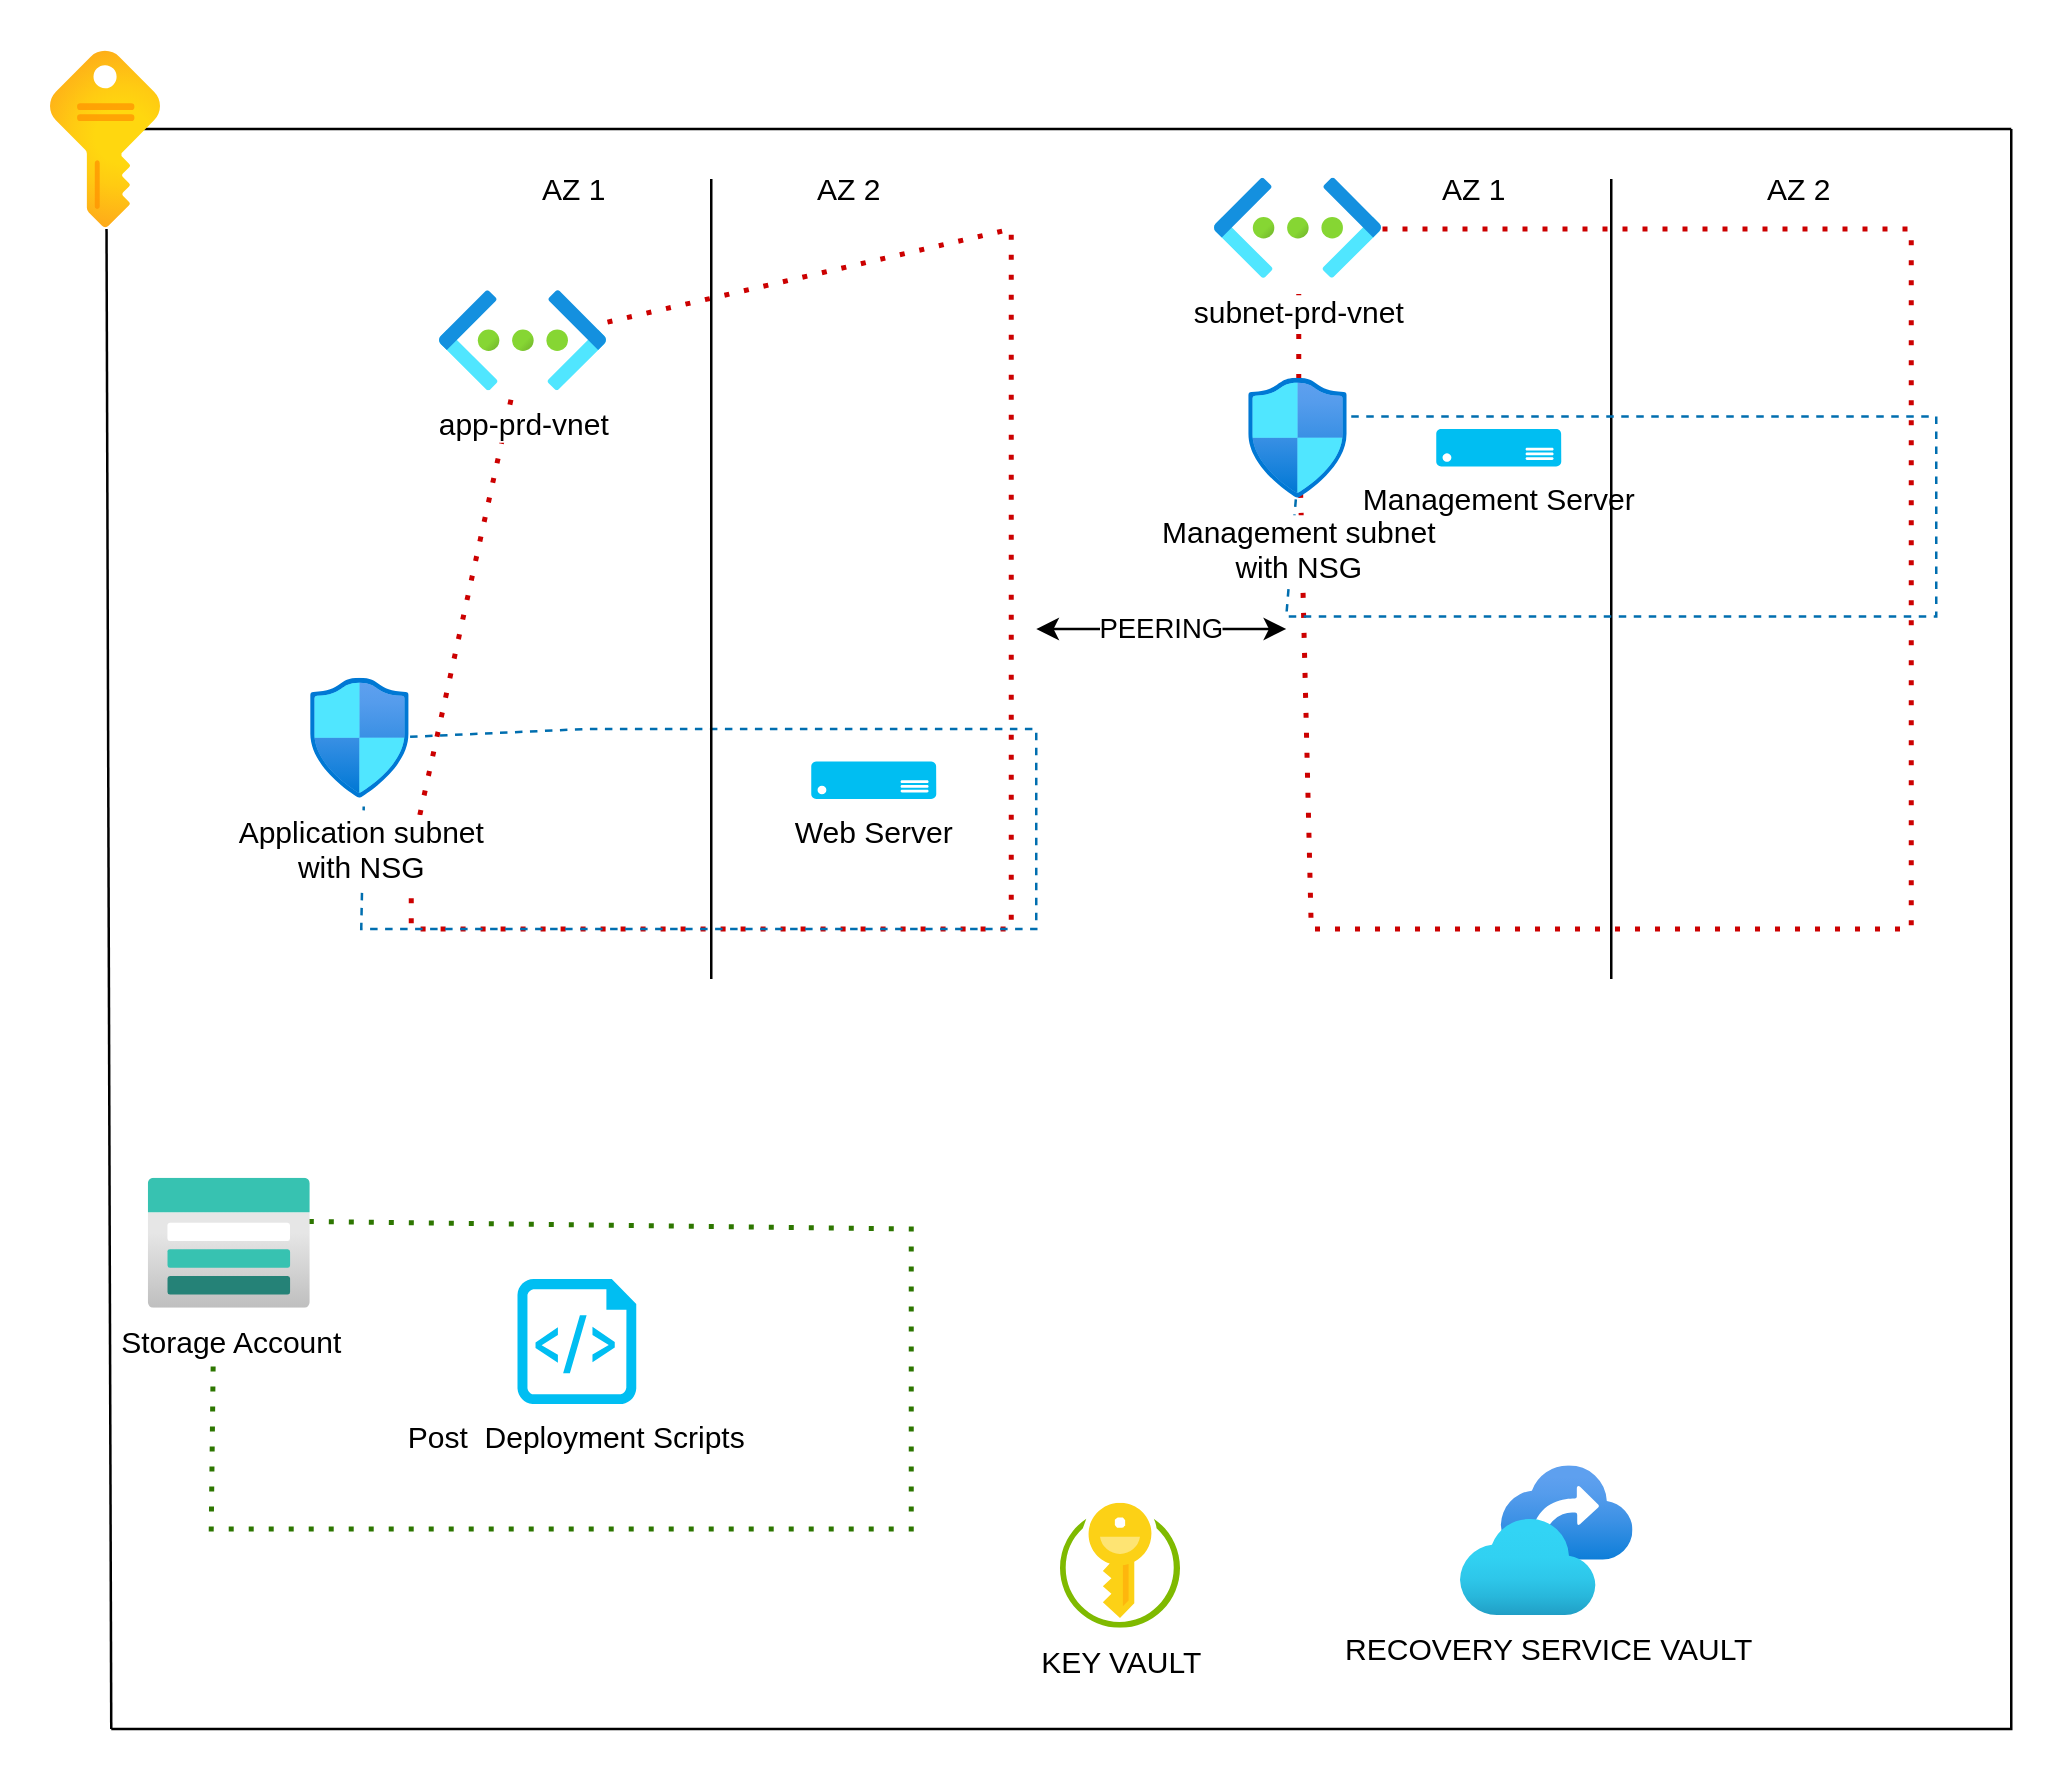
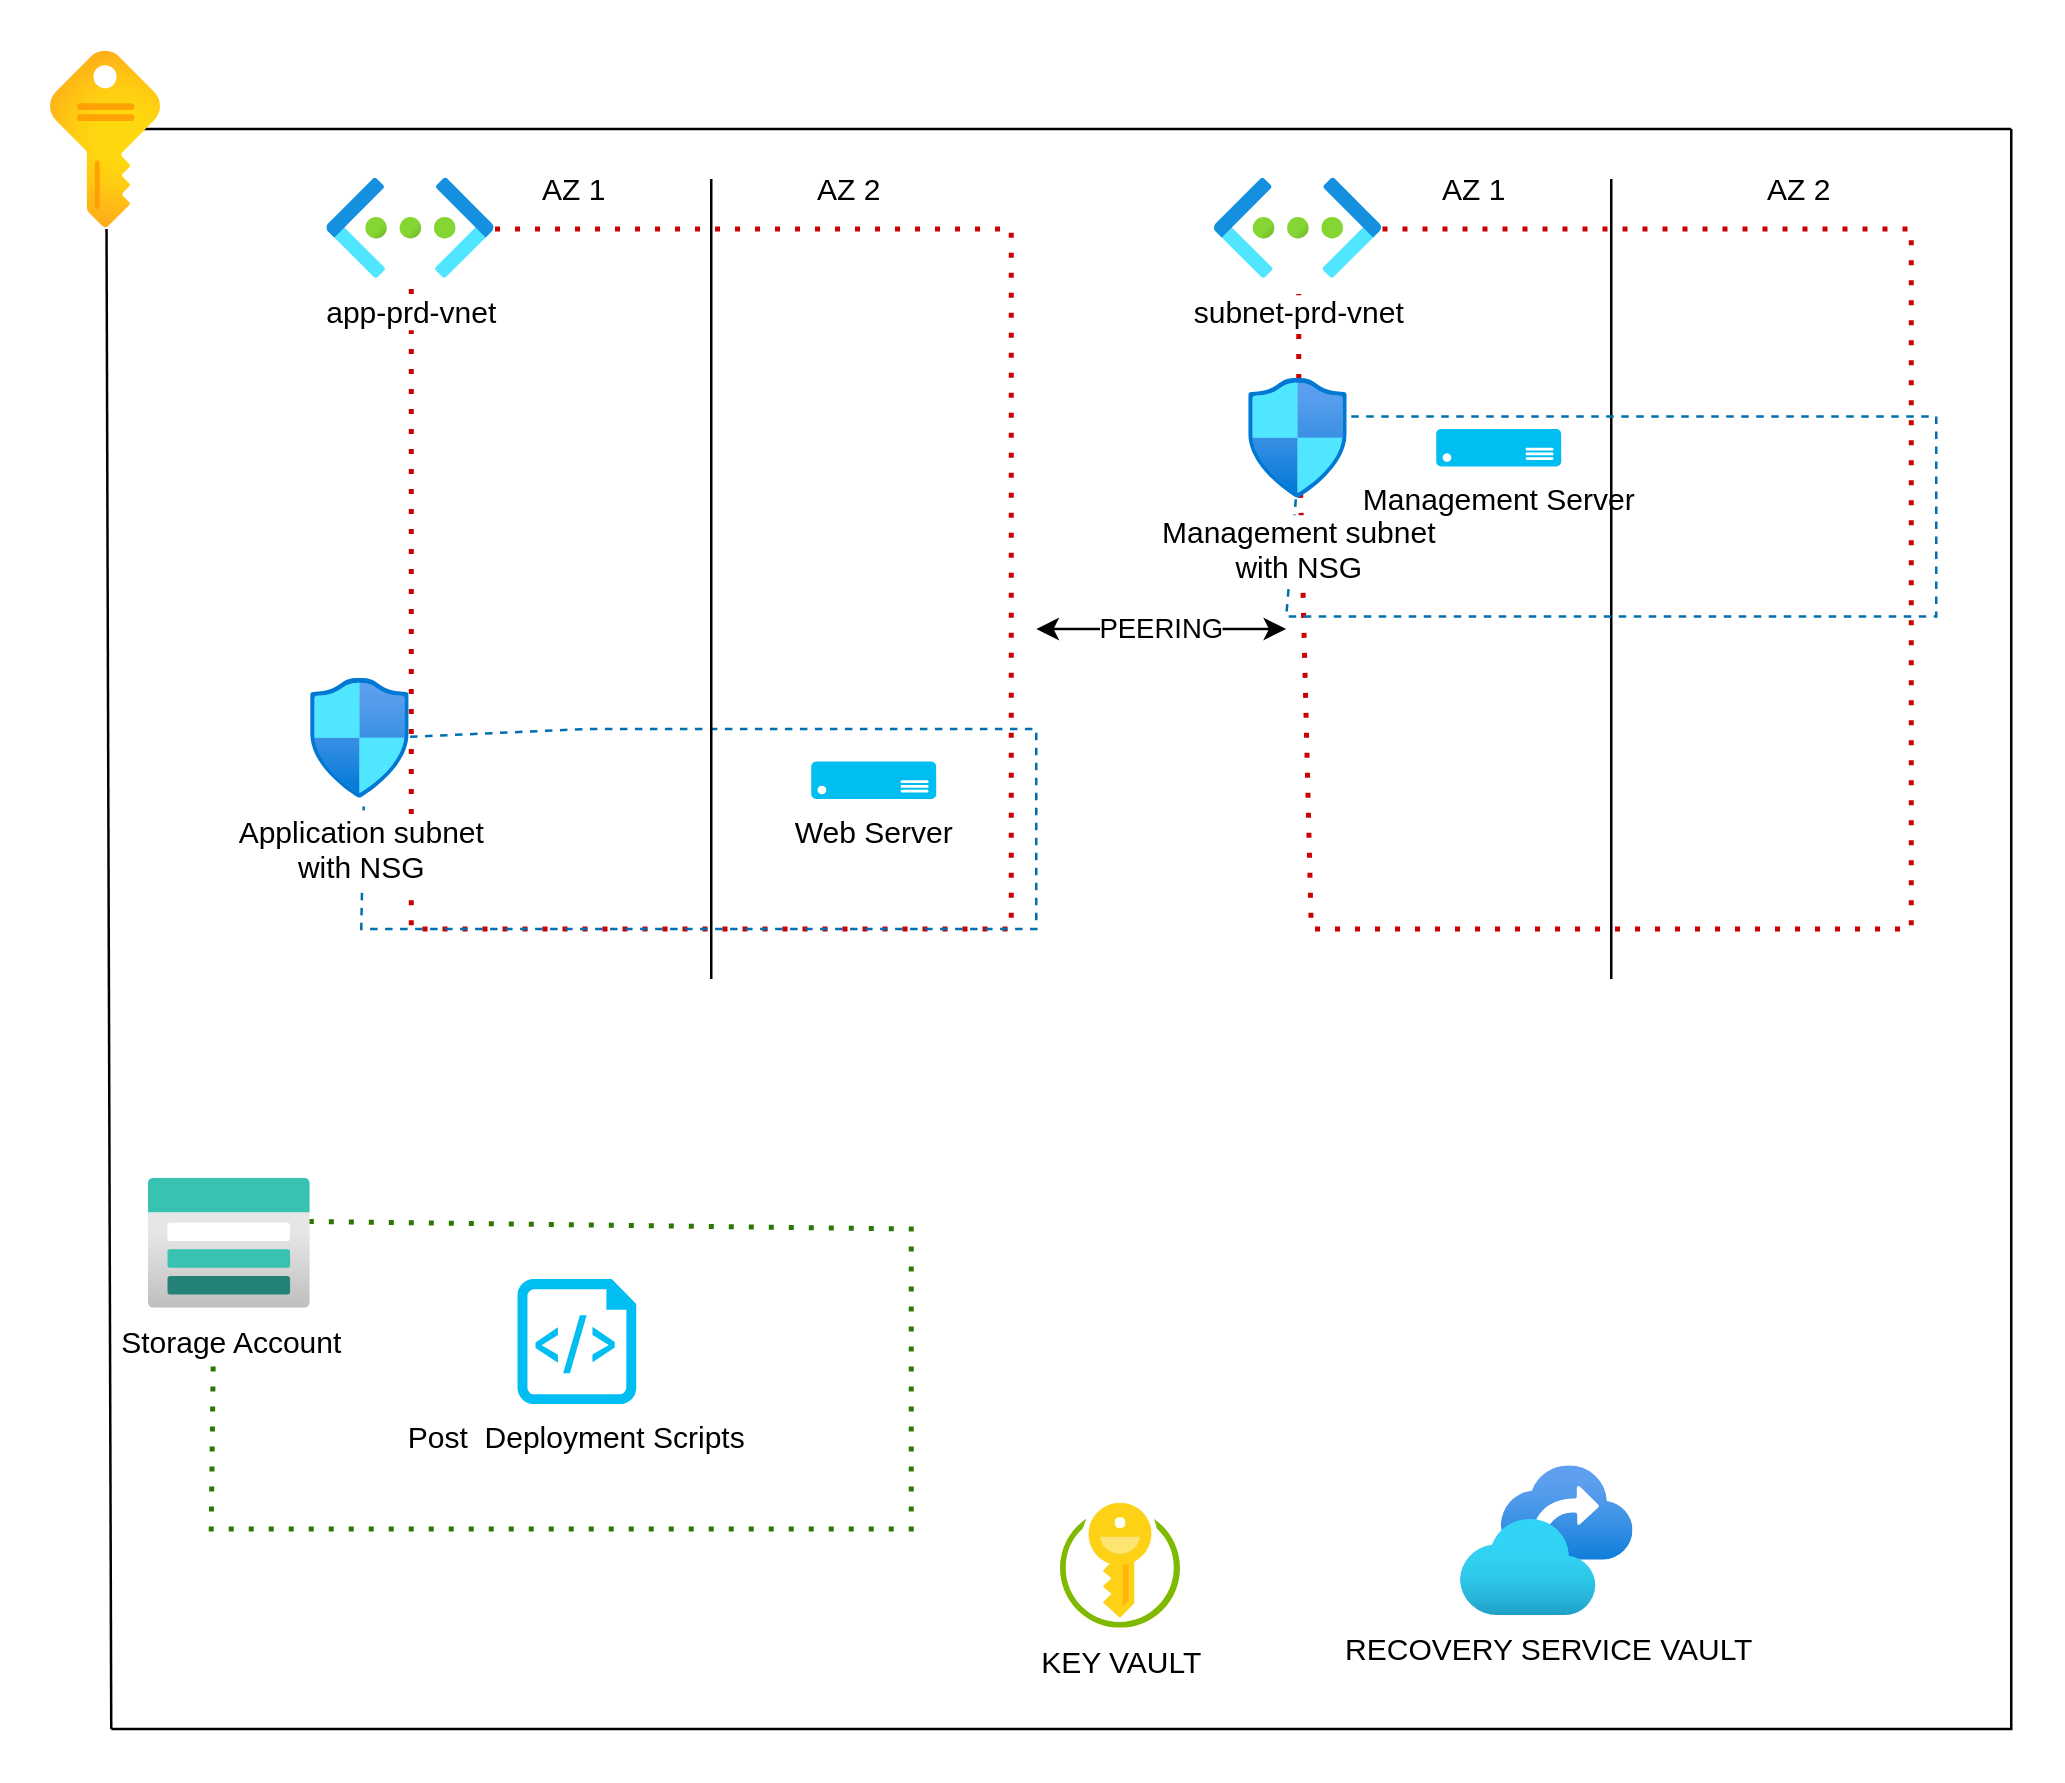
- <mxCell id="22" value="app-prd-vnet" style="image;aspect=fixed;html=1;points=[];align=center;fontSize=12;image=img/lib/azure2/networking/Virtual_Networks.svg;" vertex="1" parent="1"><mxGeometry x="175.5" y="116" width="67" height="40" as="geometry" /></mxCell>
+ <mxCell id="22" value="app-prd-vnet" style="image;aspect=fixed;html=1;points=[];align=center;fontSize=12;image=img/lib/azure2/networking/Virtual_Networks.svg;" vertex="1" parent="1"><mxGeometry x="130.5" y="71" width="67" height="40" as="geometry" /></mxCell>
